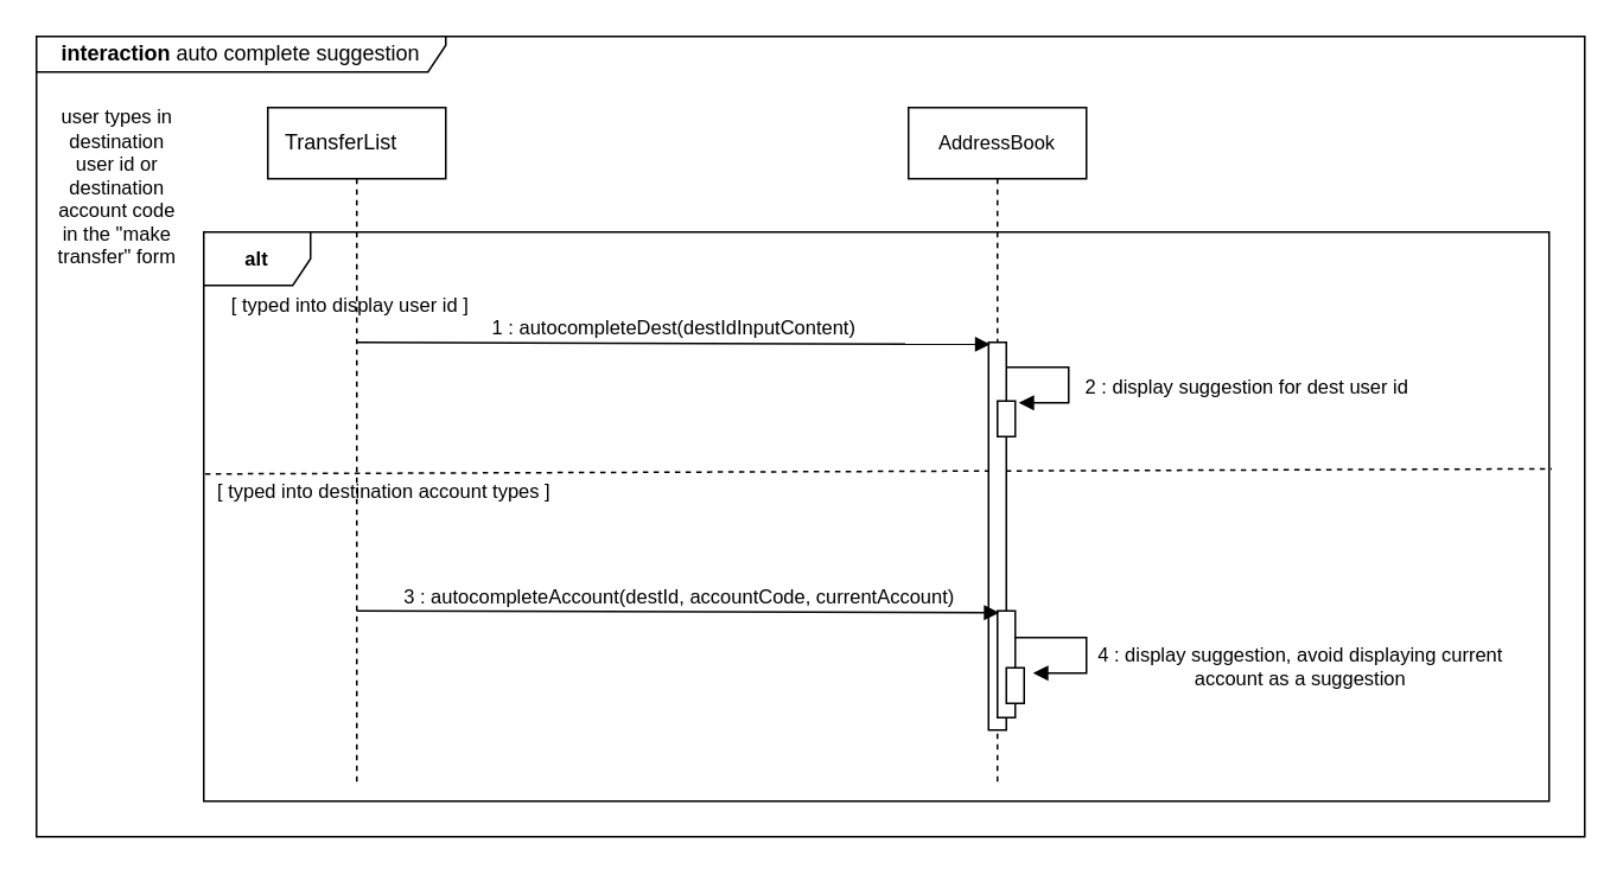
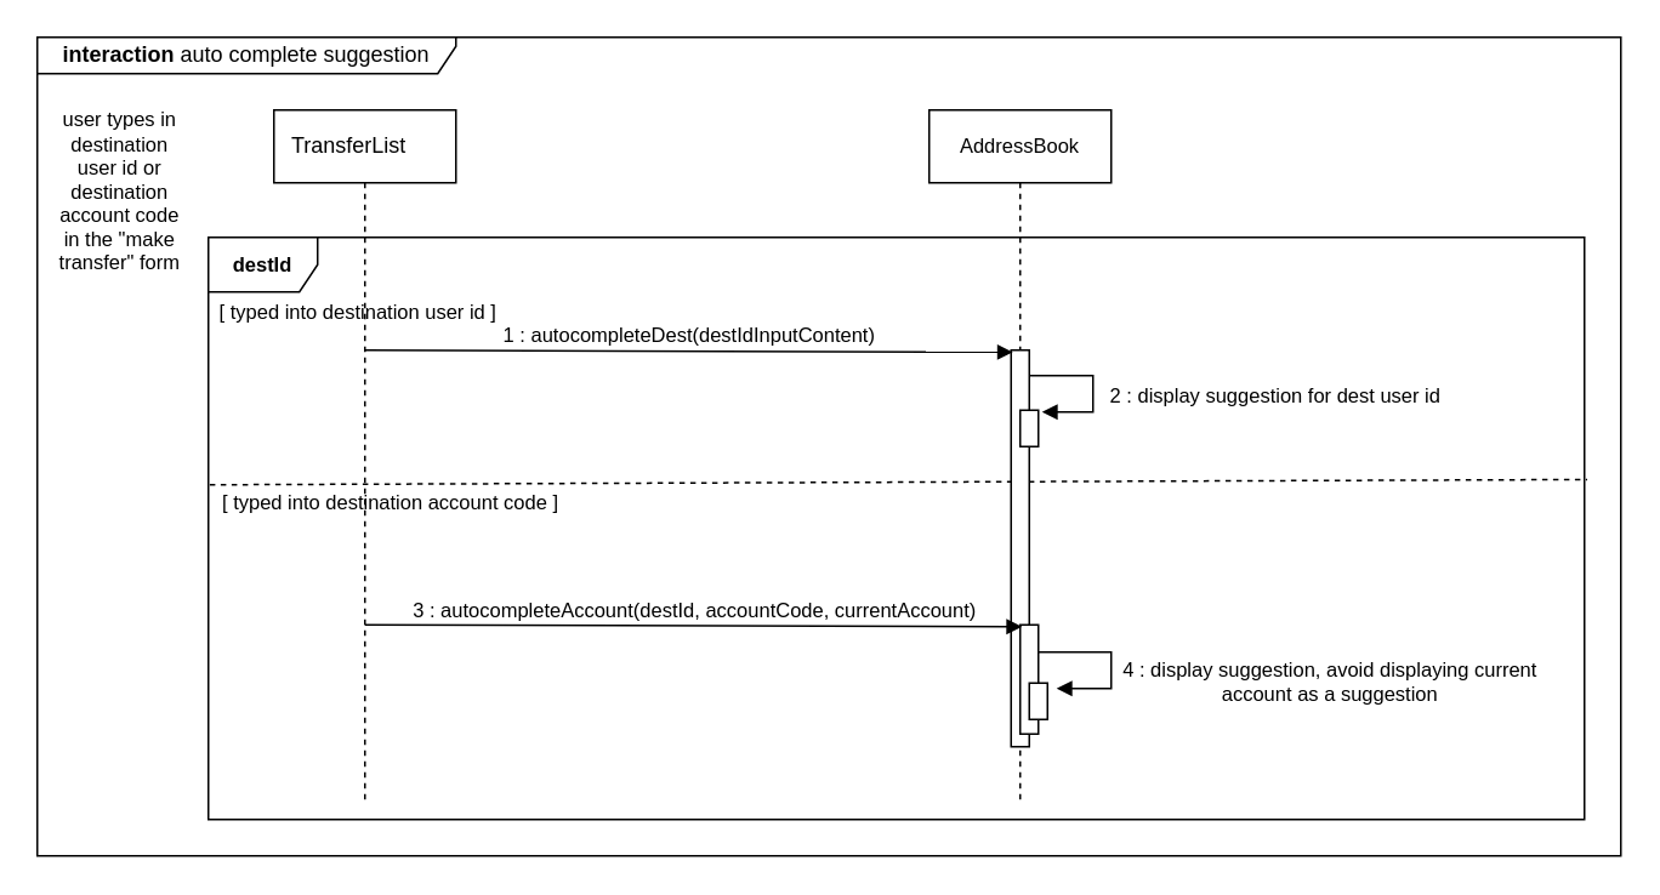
- <mxCell id="6" value="&lt;b&gt;alt&lt;/b&gt;" style="shape=umlFrame;whiteSpace=wrap;html=1;fontSize=11;" vertex="1" parent="1"><mxGeometry x="114" y="130" width="756" height="320" as="geometry" /></mxCell>
+ <mxCell id="6" value="&lt;b&gt;destId&lt;/b&gt;" style="shape=umlFrame;whiteSpace=wrap;html=1;fontSize=11;" vertex="1" parent="1"><mxGeometry x="114" y="130" width="756" height="320" as="geometry" /></mxCell>
- <mxCell id="7" value="[ typed into display user id ]" style="text;html=1;align=center;verticalAlign=middle;resizable=0;points=[];autosize=1;strokeColor=none;fillColor=none;fontSize=11;" vertex="1" parent="1"><mxGeometry x="111" y="156" width="170" height="30" as="geometry" /></mxCell>
+ <mxCell id="7" value="[ typed into destination user id ]" style="text;html=1;align=center;verticalAlign=middle;resizable=0;points=[];autosize=1;strokeColor=none;fillColor=none;fontSize=11;" vertex="1" parent="1"><mxGeometry x="111" y="156" width="170" height="30" as="geometry" /></mxCell>
- <mxCell id="8" value="[ typed into destination account types ]" style="text;whiteSpace=wrap;html=1;fontSize=11;" vertex="1" parent="1"><mxGeometry x="120" y="263" width="190" height="40" as="geometry" /></mxCell>
+ <mxCell id="8" value="[ typed into destination account code ]" style="text;whiteSpace=wrap;html=1;fontSize=11;" vertex="1" parent="1"><mxGeometry x="120" y="263" width="190" height="40" as="geometry" /></mxCell>
